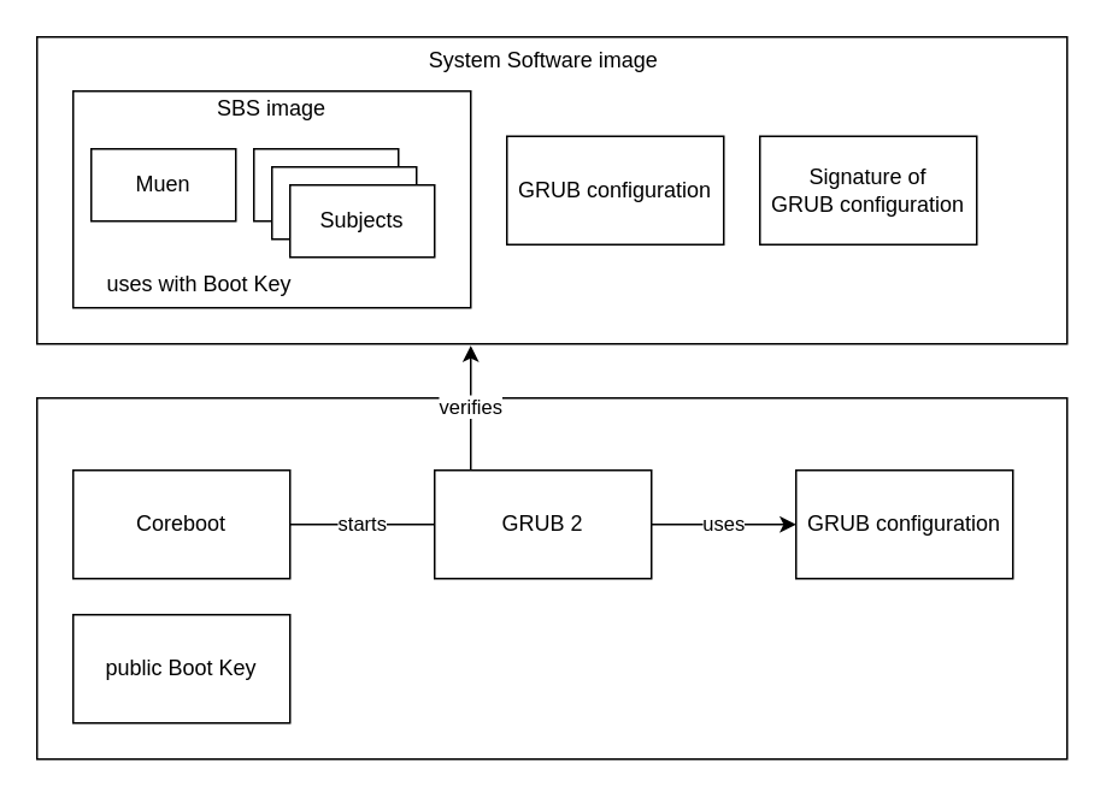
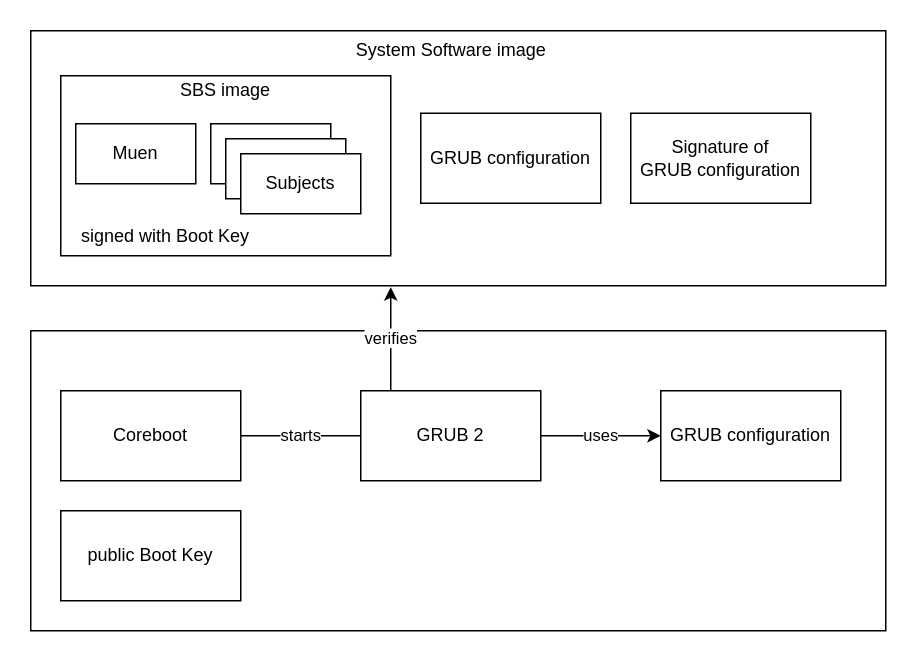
- <mxCell id="16" value="uses with Boot Key" style="text;html=1;strokeColor=none;fillColor=none;align=center;verticalAlign=middle;whiteSpace=wrap;rounded=0;" parent="1" vertex="1"><mxGeometry x="35" y="147" width="150" height="20" as="geometry" /></mxCell>
+ <mxCell id="16" value="signed with Boot Key" style="text;html=1;strokeColor=none;fillColor=none;align=center;verticalAlign=middle;whiteSpace=wrap;rounded=0;" parent="1" vertex="1"><mxGeometry x="35" y="147" width="150" height="20" as="geometry" /></mxCell>
